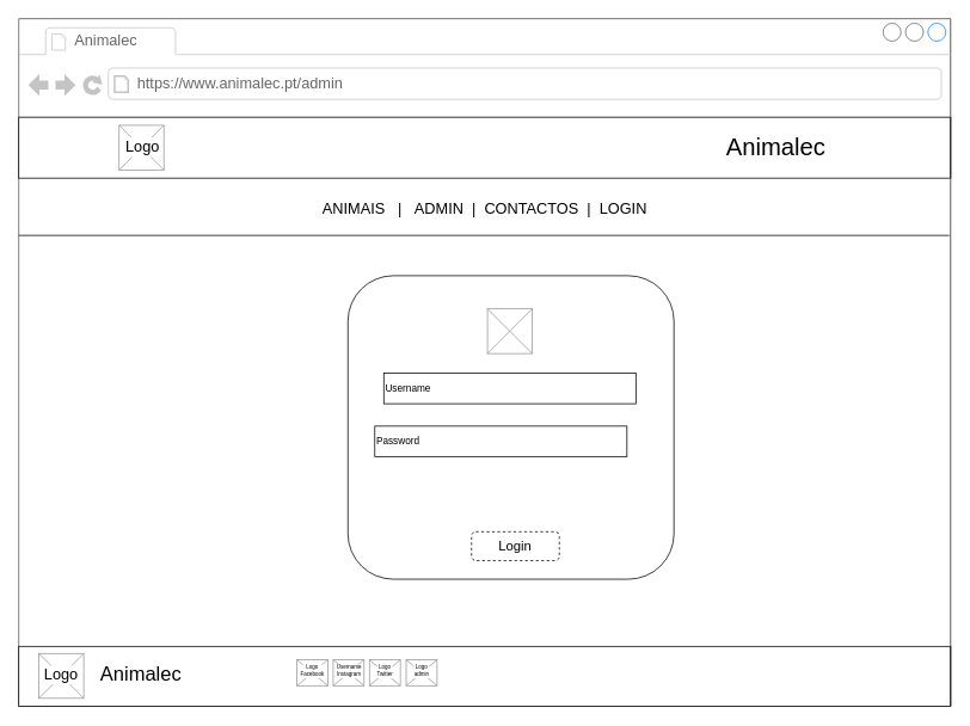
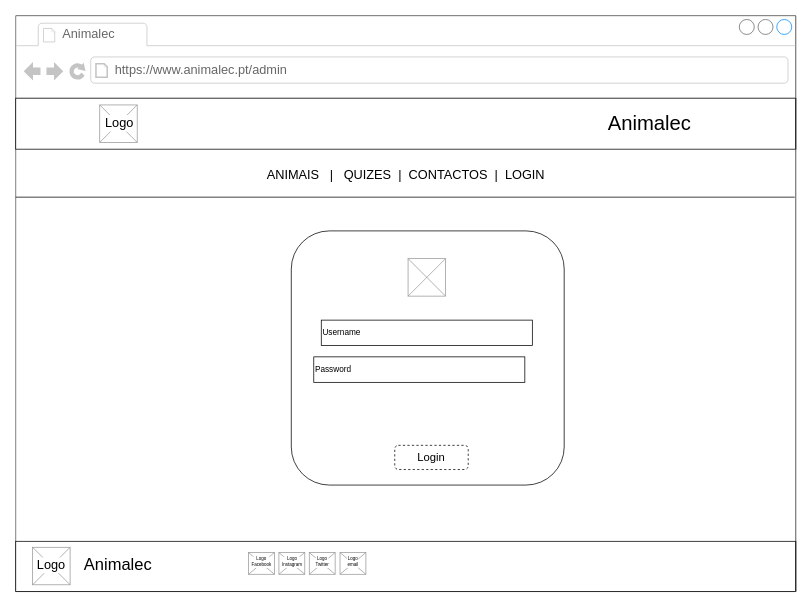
- <mxCell id="20" value="ANIMAIS&amp;nbsp; &amp;nbsp;|&amp;nbsp; &amp;nbsp;ADMIN&amp;nbsp; |&amp;nbsp; CONTACTOS&amp;nbsp; |&amp;nbsp; LOGIN" style="text;html=1;strokeColor=none;fillColor=none;align=center;verticalAlign=middle;whiteSpace=wrap;rounded=0;fontSize=17;" vertex="1" parent="12"><mxGeometry x="242" y="198" width="556" height="30" as="geometry" /></mxCell>
+ <mxCell id="20" value="ANIMAIS&amp;nbsp; &amp;nbsp;|&amp;nbsp; &amp;nbsp;QUIZES&amp;nbsp; |&amp;nbsp; CONTACTOS&amp;nbsp; |&amp;nbsp; LOGIN" style="text;html=1;strokeColor=none;fillColor=none;align=center;verticalAlign=middle;whiteSpace=wrap;rounded=0;fontSize=17;" vertex="1" parent="12"><mxGeometry x="242" y="198" width="556" height="30" as="geometry" /></mxCell>
- <mxCell id="39" value="Username" style="rounded=0;whiteSpace=wrap;html=1;labelBackgroundColor=#FFFFFF;fontSize=11;strokeWidth=1;align=left;fontStyle=0" vertex="1" parent="1"><mxGeometry x="428" y="416" width="281.5" height="34" as="geometry" /></mxCell>
+ <mxCell id="39" value="Username" style="rounded=0;whiteSpace=wrap;html=1;labelBackgroundColor=#FFFFFF;fontSize=11;strokeWidth=1;align=left;fontStyle=0" vertex="1" parent="1"><mxGeometry x="428" y="426" width="281.5" height="34" as="geometry" /></mxCell>
- <mxCell id="27" value="Username&lt;br style=&quot;font-size: 6px&quot;&gt;Instagram" style="text;html=1;strokeColor=none;fillColor=none;align=center;verticalAlign=middle;whiteSpace=wrap;rounded=0;fontSize=6;labelBackgroundColor=default;" vertex="1" parent="25"><mxGeometry x="2" width="30.5" height="30" as="geometry" /></mxCell>
+ <mxCell id="27" value="Logo&lt;br style=&quot;font-size: 6px&quot;&gt;Instagram" style="text;html=1;strokeColor=none;fillColor=none;align=center;verticalAlign=middle;whiteSpace=wrap;rounded=0;fontSize=6;labelBackgroundColor=default;" vertex="1" parent="25"><mxGeometry x="2" width="30.5" height="30" as="geometry" /></mxCell>
- <mxCell id="36" value="Logo&lt;br style=&quot;font-size: 6px&quot;&gt;admin" style="text;html=1;strokeColor=none;fillColor=none;align=center;verticalAlign=middle;whiteSpace=wrap;rounded=0;fontSize=6;labelBackgroundColor=default;" vertex="1" parent="34"><mxGeometry x="2" width="30.5" height="30" as="geometry" /></mxCell>
+ <mxCell id="36" value="Logo&lt;br style=&quot;font-size: 6px&quot;&gt;email" style="text;html=1;strokeColor=none;fillColor=none;align=center;verticalAlign=middle;whiteSpace=wrap;rounded=0;fontSize=6;labelBackgroundColor=default;" vertex="1" parent="34"><mxGeometry x="2" width="30.5" height="30" as="geometry" /></mxCell>
